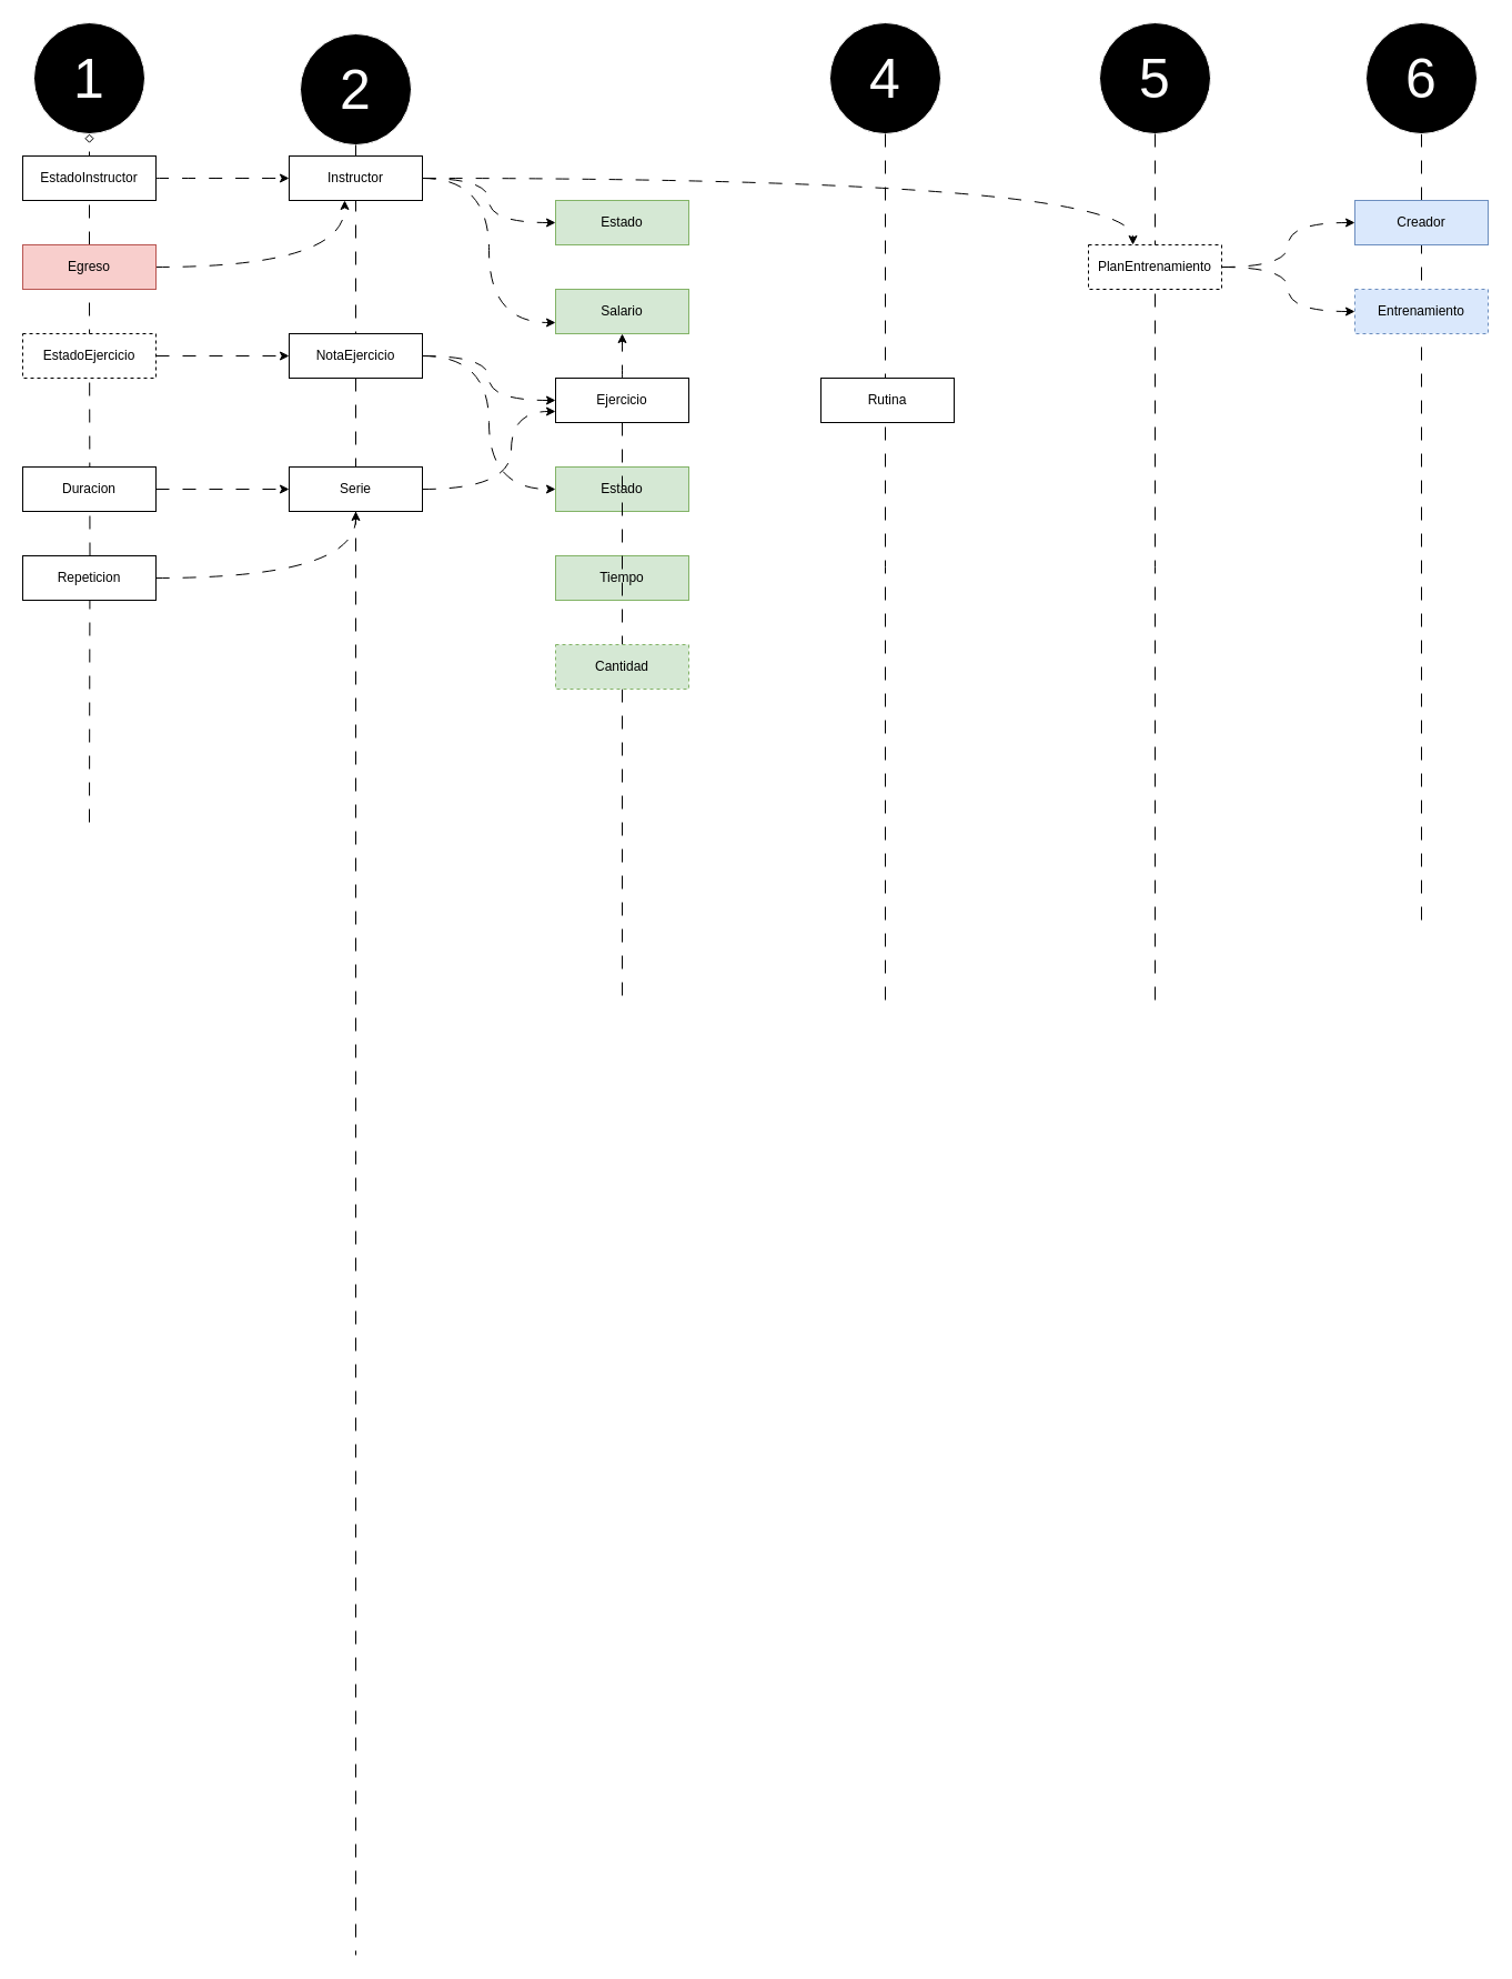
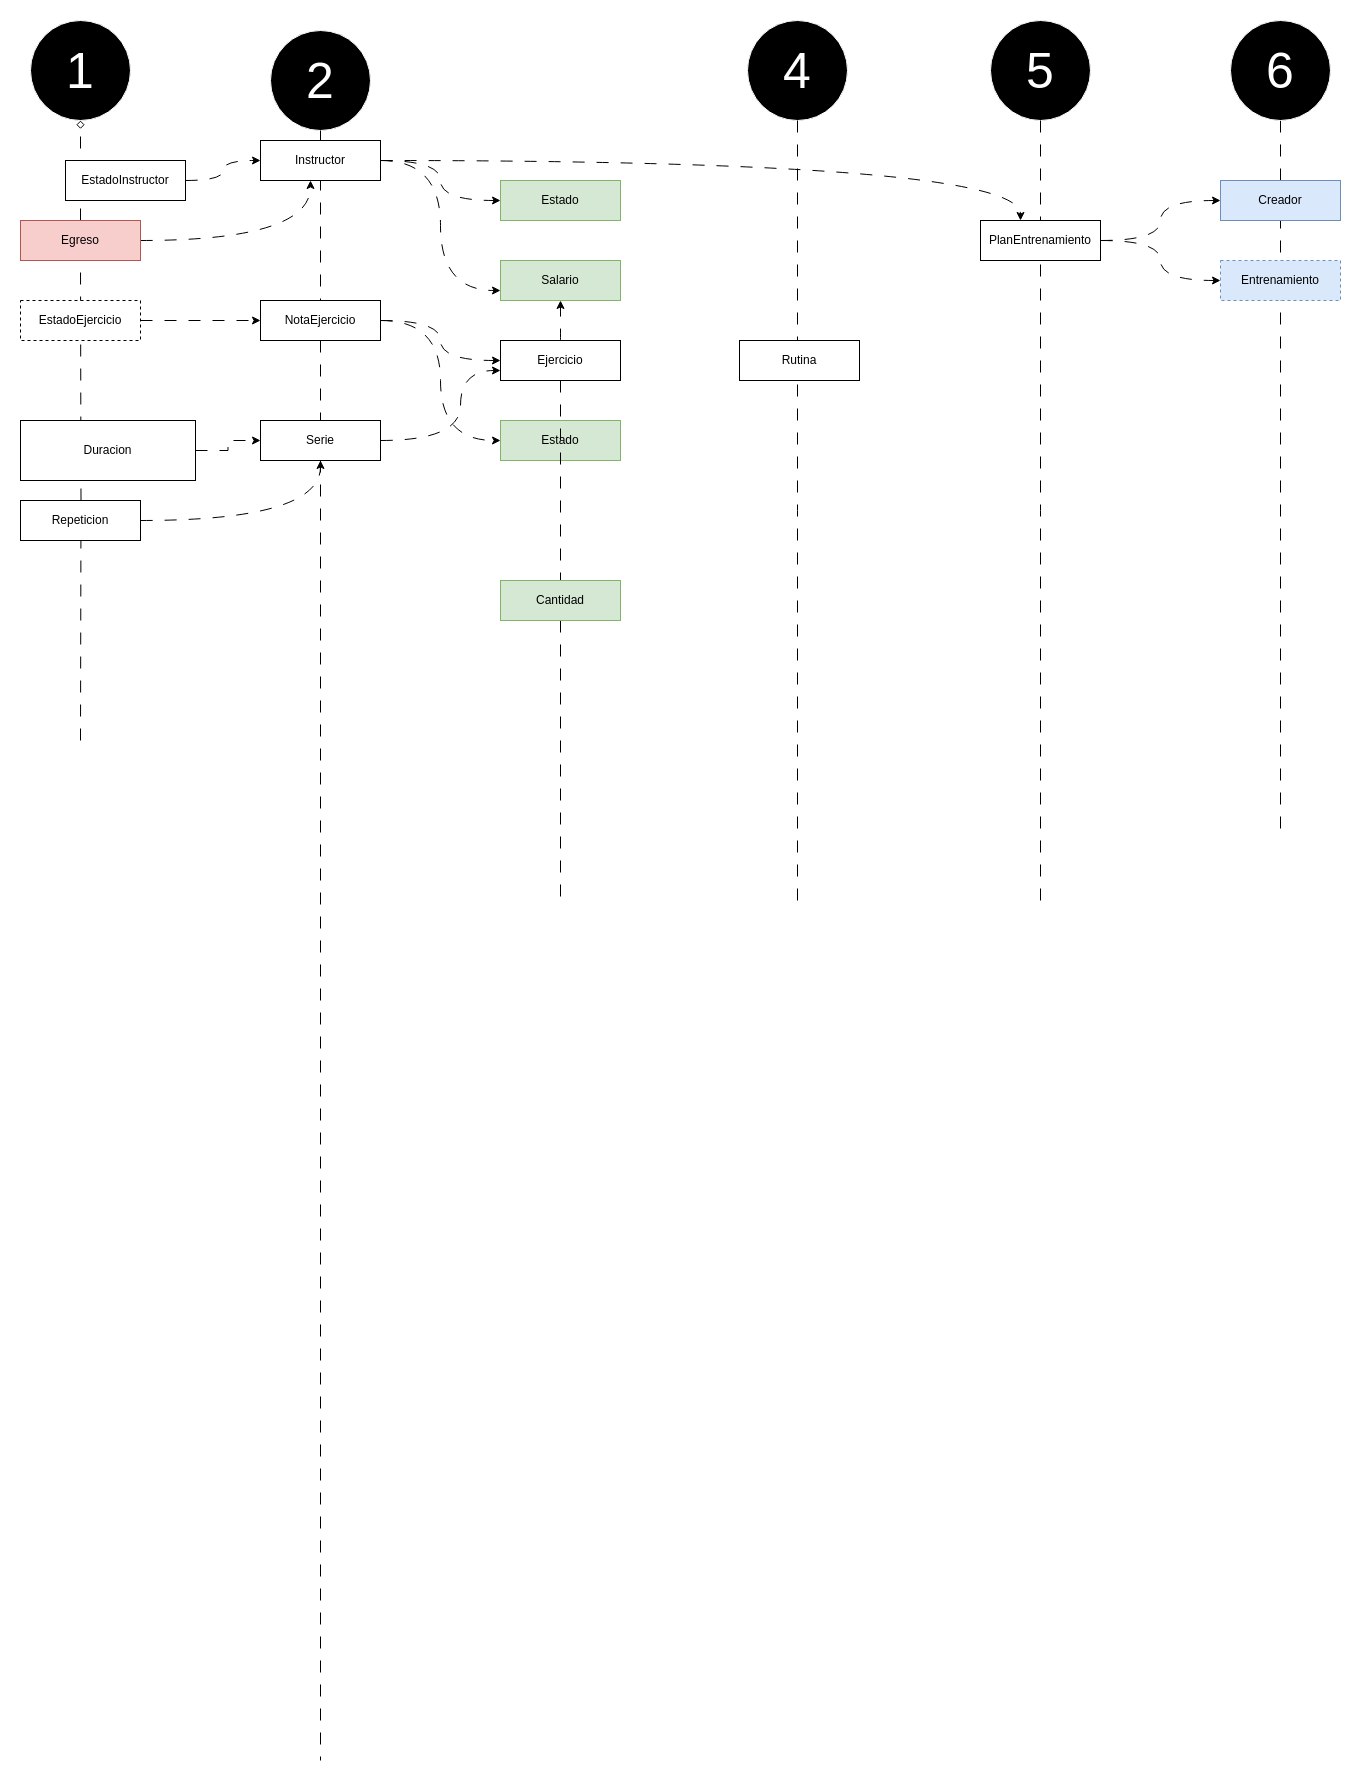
- <mxCell id="8" value="EstadoInstructor" style="rounded=0;whiteSpace=wrap;html=1;" vertex="1" parent="1"><mxGeometry y="140" width="120" height="40" as="geometry" x="20" /></mxCell>
+ <mxCell id="8" value="EstadoInstructor" style="rounded=0;whiteSpace=wrap;html=1;" vertex="1" parent="1"><mxGeometry x="65" y="160" width="120" height="40" as="geometry" /></mxCell>
- <mxCell id="43" value="PlanEntrenamiento" style="rounded=0;whiteSpace=wrap;html=1;dashed=1;" vertex="1" parent="1"><mxGeometry x="980" y="220" width="120" height="40" as="geometry" /></mxCell>
+ <mxCell id="43" value="PlanEntrenamiento" style="rounded=0;whiteSpace=wrap;html=1;" vertex="1" parent="1"><mxGeometry x="980" y="220" width="120" height="40" as="geometry" /></mxCell>
- <mxCell id="30" value="Duracion" style="rounded=0;whiteSpace=wrap;html=1;" vertex="1" parent="1"><mxGeometry y="420" width="120" height="40" as="geometry" x="20" /></mxCell>
+ <mxCell id="30" value="Duracion" style="rounded=0;whiteSpace=wrap;html=1;" vertex="1" parent="1"><mxGeometry x="20" y="420" width="175" height="60" as="geometry" /></mxCell>
- <mxCell id="37" value="Tiempo" style="rounded=0;whiteSpace=wrap;html=1;fillColor=#d5e8d4;strokeColor=#82b366;" vertex="1" parent="1"><mxGeometry x="500" y="500" width="120" height="40" as="geometry" /></mxCell>
- <mxCell id="39" value="Cantidad" style="rounded=0;whiteSpace=wrap;html=1;fillColor=#d5e8d4;strokeColor=#82b366;dashed=1;" vertex="1" parent="1"><mxGeometry x="500" y="580" width="120" height="40" as="geometry" /></mxCell>
+ <mxCell id="39" value="Cantidad" style="rounded=0;whiteSpace=wrap;html=1;fillColor=#d5e8d4;strokeColor=#82b366;" vertex="1" parent="1"><mxGeometry x="500" y="580" width="120" height="40" as="geometry" /></mxCell>
